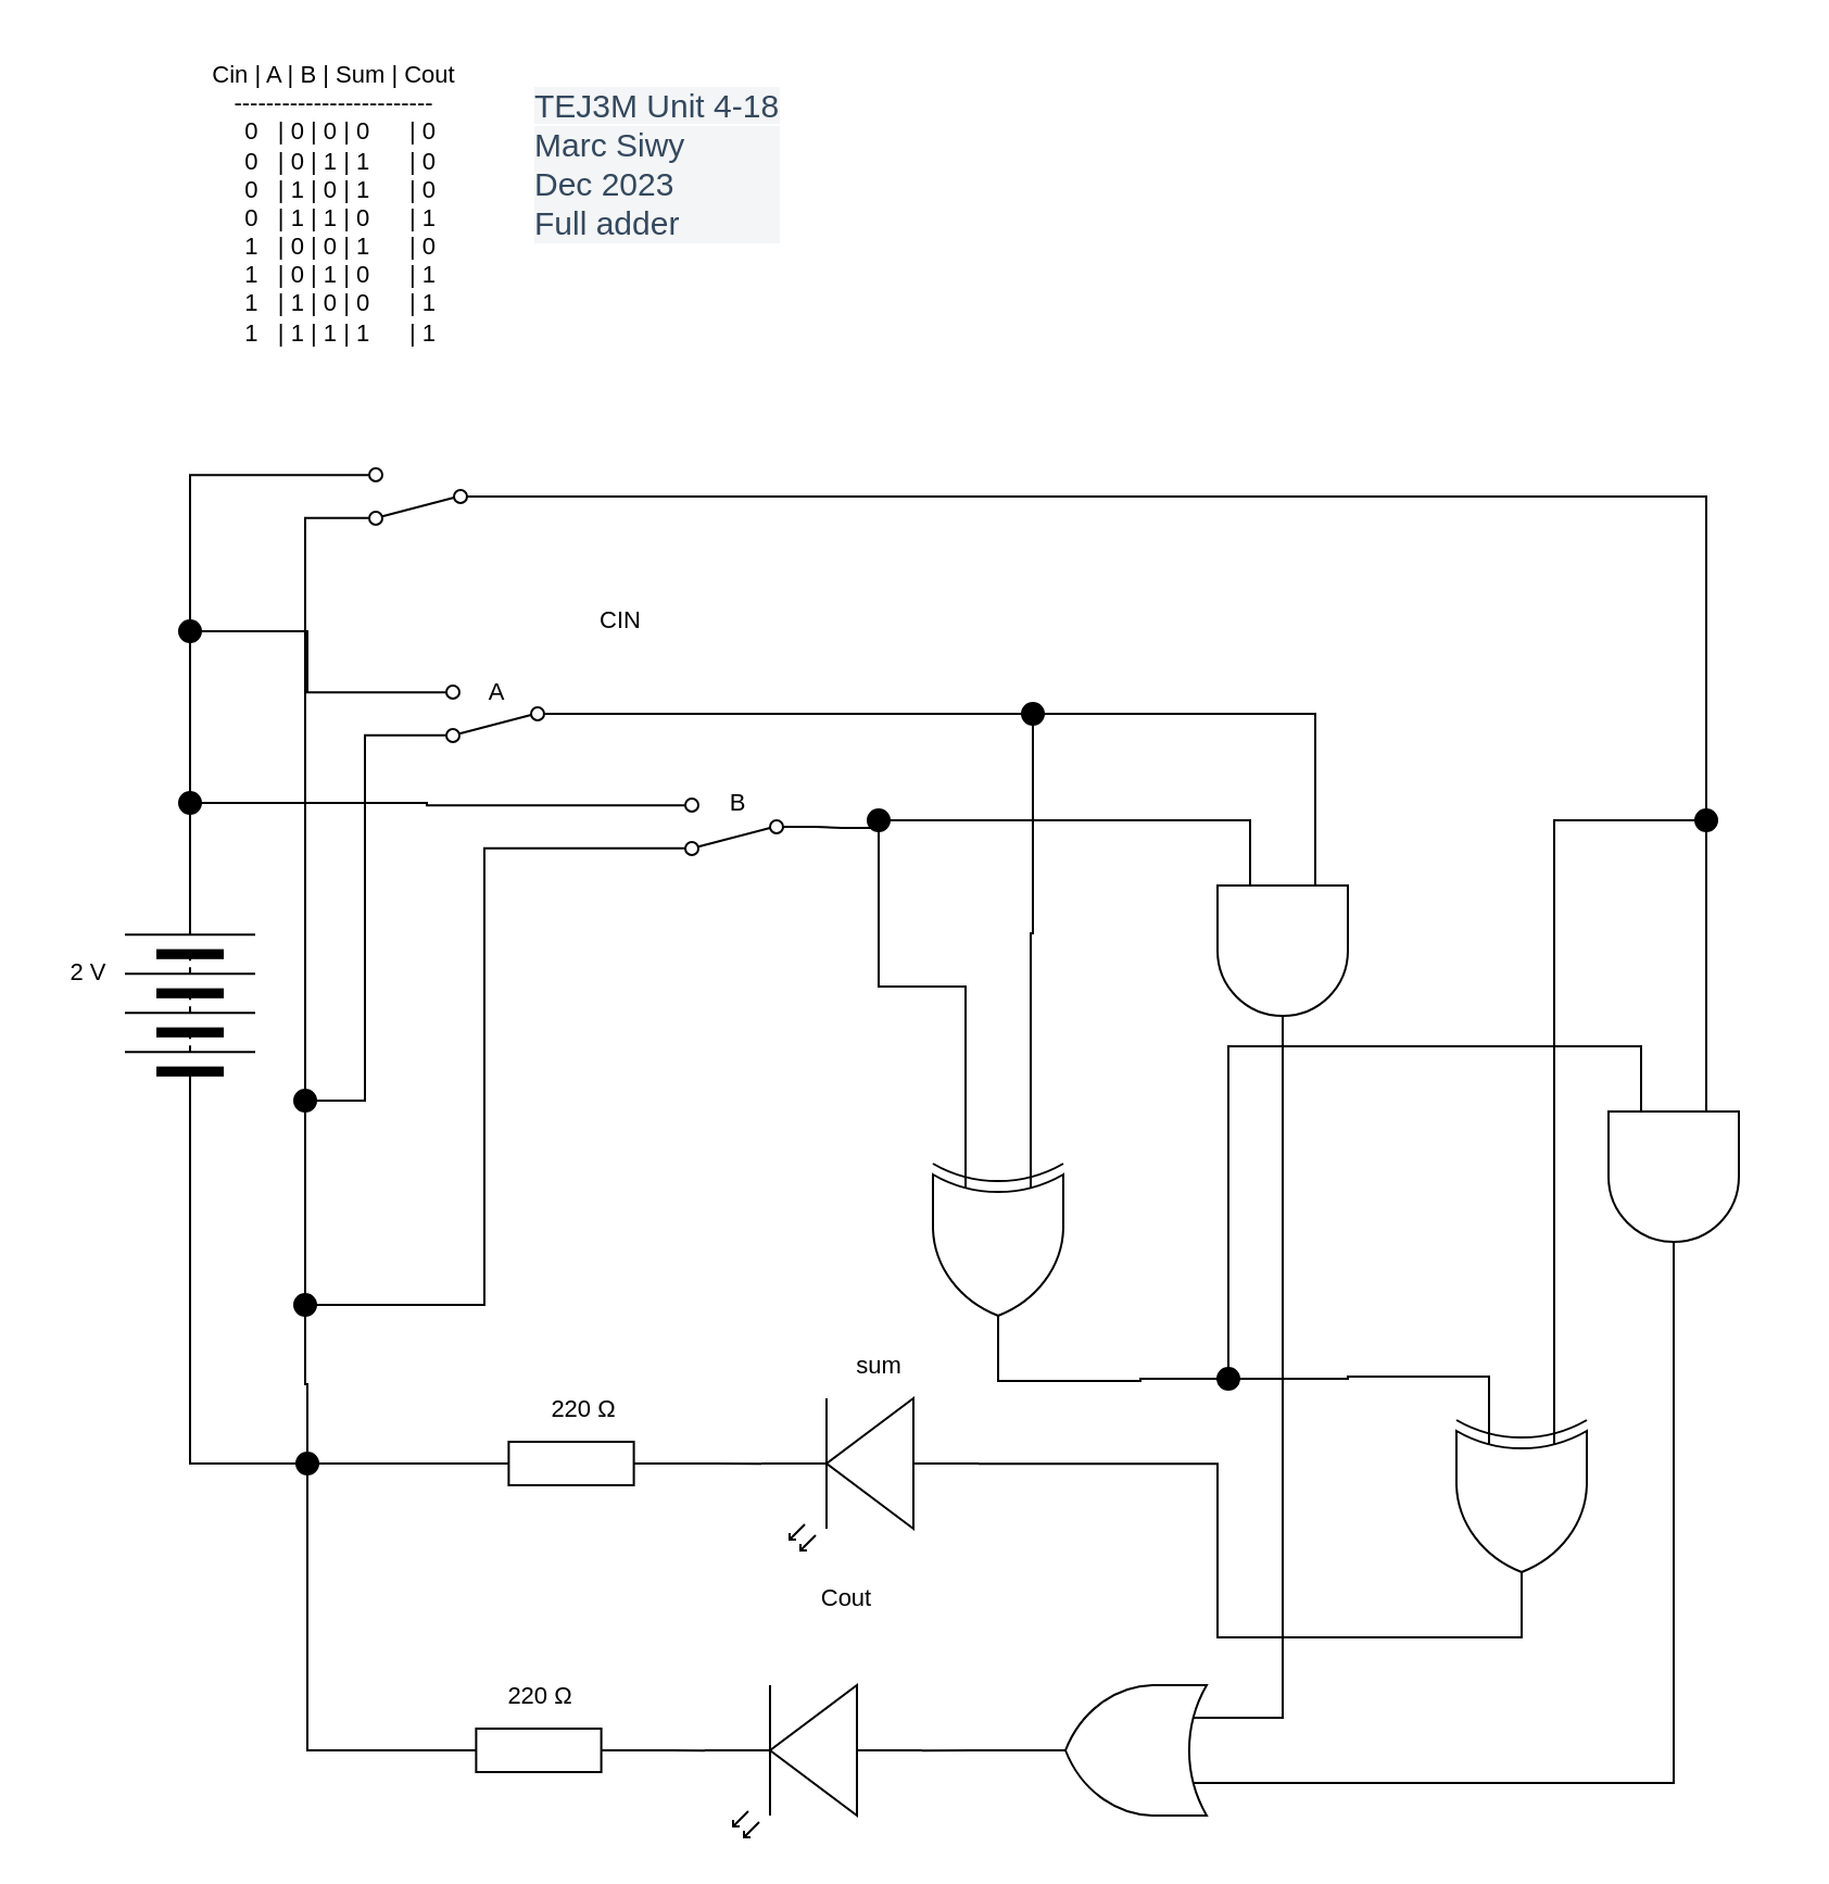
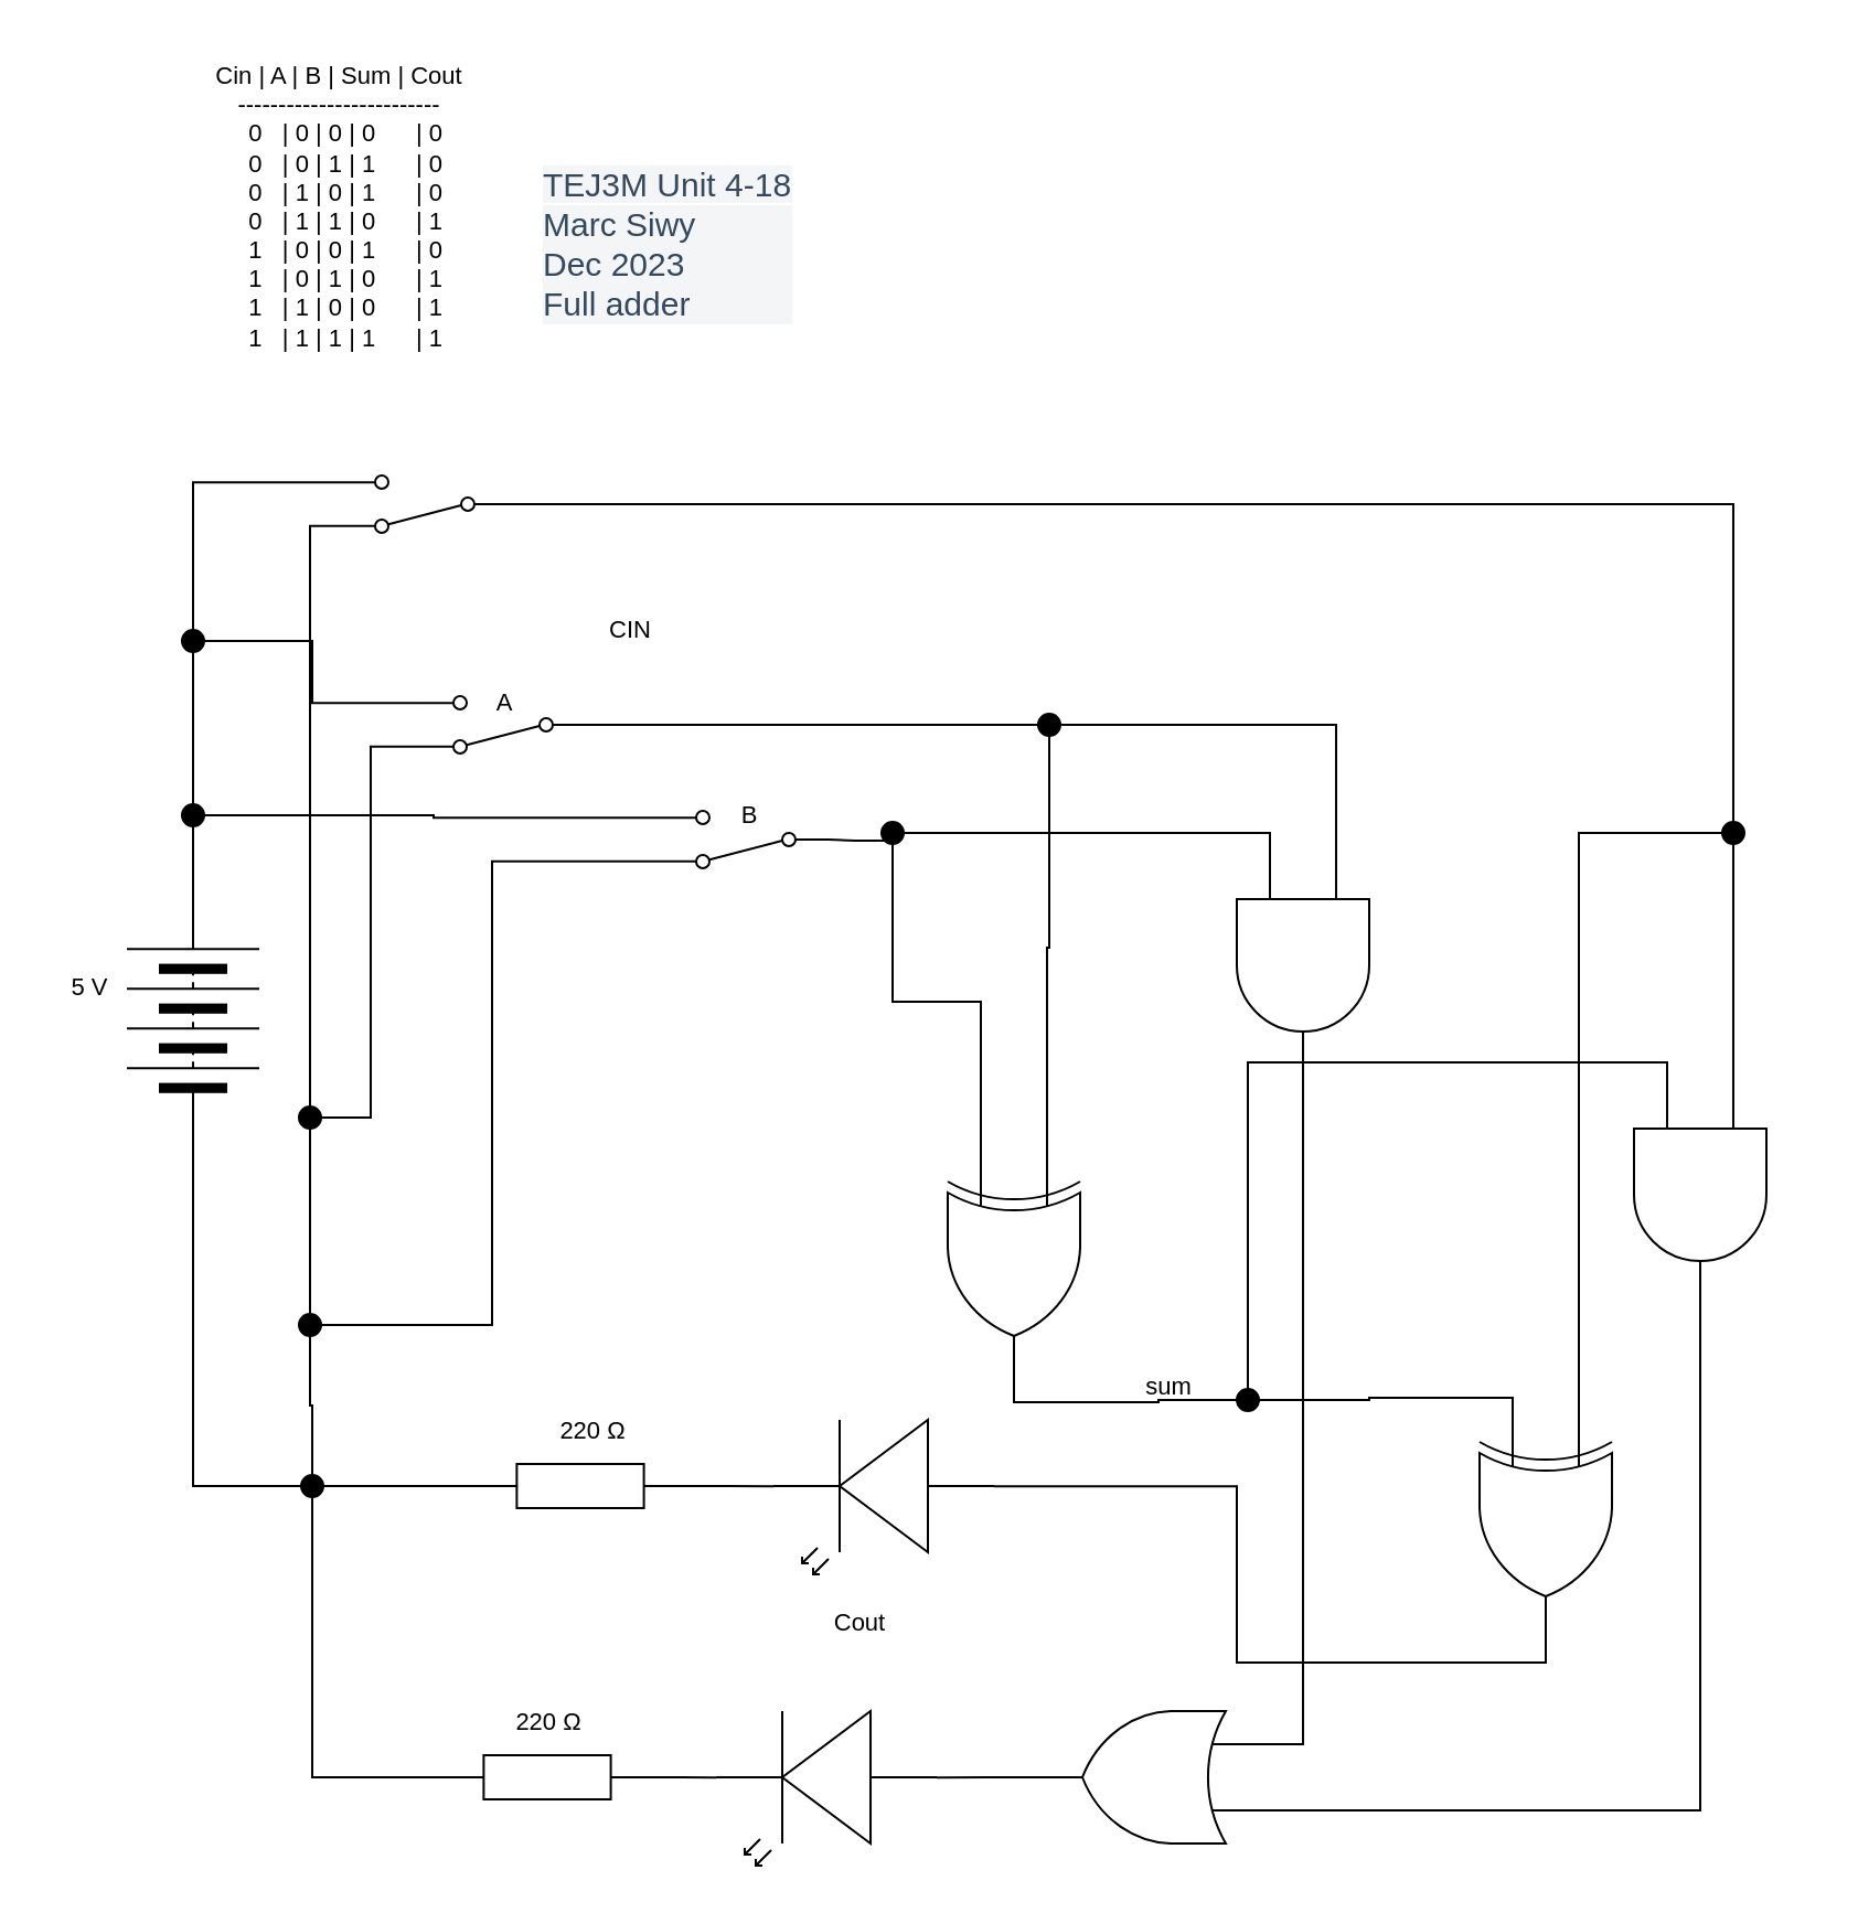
- <mxCell id="6" value="&lt;span style=&quot;color: rgb(52, 73, 94); font-family: ArtifaktElement-Medium, sans-serif; font-size: 15px; background-color: rgb(244, 245, 246);&quot;&gt;TEJ3M Unit 4-18&lt;/span&gt;&lt;div style=&quot;-webkit-tap-highlight-color: rgba(0, 0, 0, 0); box-sizing: border-box; color: rgb(52, 73, 94); font-family: ArtifaktElement-Medium, sans-serif; font-size: 15px; background-color: rgb(244, 245, 246);&quot;&gt;Marc Siwy&lt;/div&gt;&lt;div style=&quot;-webkit-tap-highlight-color: rgba(0, 0, 0, 0); box-sizing: border-box; color: rgb(52, 73, 94); font-family: ArtifaktElement-Medium, sans-serif; font-size: 15px; background-color: rgb(244, 245, 246);&quot;&gt;Dec 2023&lt;/div&gt;&lt;div style=&quot;-webkit-tap-highlight-color: rgba(0, 0, 0, 0); box-sizing: border-box; color: rgb(52, 73, 94); font-family: ArtifaktElement-Medium, sans-serif; font-size: 15px; background-color: rgb(244, 245, 246);&quot;&gt;Full adder&lt;/div&gt;" style="text;html=1;align=left;verticalAlign=middle;resizable=0;points=[];autosize=1;strokeColor=none;fillColor=none;fontSize=11;fontFamily=Helvetica;fontColor=default;" parent="1" vertex="1"><mxGeometry x="244" y="30" width="140" height="90" as="geometry" /></mxCell>
+ <mxCell id="6" value="&lt;span style=&quot;color: rgb(52, 73, 94); font-family: ArtifaktElement-Medium, sans-serif; font-size: 15px; background-color: rgb(244, 245, 246);&quot;&gt;TEJ3M Unit 4-18&lt;/span&gt;&lt;div style=&quot;-webkit-tap-highlight-color: rgba(0, 0, 0, 0); box-sizing: border-box; color: rgb(52, 73, 94); font-family: ArtifaktElement-Medium, sans-serif; font-size: 15px; background-color: rgb(244, 245, 246);&quot;&gt;Marc Siwy&lt;/div&gt;&lt;div style=&quot;-webkit-tap-highlight-color: rgba(0, 0, 0, 0); box-sizing: border-box; color: rgb(52, 73, 94); font-family: ArtifaktElement-Medium, sans-serif; font-size: 15px; background-color: rgb(244, 245, 246);&quot;&gt;Dec 2023&lt;/div&gt;&lt;div style=&quot;-webkit-tap-highlight-color: rgba(0, 0, 0, 0); box-sizing: border-box; color: rgb(52, 73, 94); font-family: ArtifaktElement-Medium, sans-serif; font-size: 15px; background-color: rgb(244, 245, 246);&quot;&gt;Full adder&lt;/div&gt;" style="text;html=1;align=left;verticalAlign=middle;resizable=0;points=[];autosize=1;strokeColor=none;fillColor=none;fontSize=11;fontFamily=Helvetica;fontColor=default;" parent="1" vertex="1"><mxGeometry x="244" y="65" width="140" height="90" as="geometry" /></mxCell>
- <mxCell id="4" value="2 V" style="text;html=1;align=center;verticalAlign=middle;resizable=0;points=[];autosize=1;strokeColor=none;fillColor=none;fontSize=11;fontFamily=Helvetica;fontColor=default;" parent="1" vertex="1"><mxGeometry y="432" width="40" height="30" as="geometry" x="20" /></mxCell>
+ <mxCell id="4" value="5 V" style="text;html=1;align=center;verticalAlign=middle;resizable=0;points=[];autosize=1;strokeColor=none;fillColor=none;fontSize=11;fontFamily=Helvetica;fontColor=default;" parent="1" vertex="1"><mxGeometry y="432" width="40" height="30" as="geometry" x="20" /></mxCell>
- <mxCell id="9" value="sum" style="text;html=1;align=center;verticalAlign=middle;resizable=0;points=[];autosize=1;strokeColor=none;fillColor=none;fontSize=11;fontFamily=Helvetica;fontColor=default;" parent="1" vertex="1"><mxGeometry x="384" y="613" width="40" height="30" as="geometry" /></mxCell>
+ <mxCell id="9" value="sum" style="text;html=1;align=center;verticalAlign=middle;resizable=0;points=[];autosize=1;strokeColor=none;fillColor=none;fontSize=11;fontFamily=Helvetica;fontColor=default;" parent="1" vertex="1"><mxGeometry x="509" y="613" width="40" height="30" as="geometry" /></mxCell>
